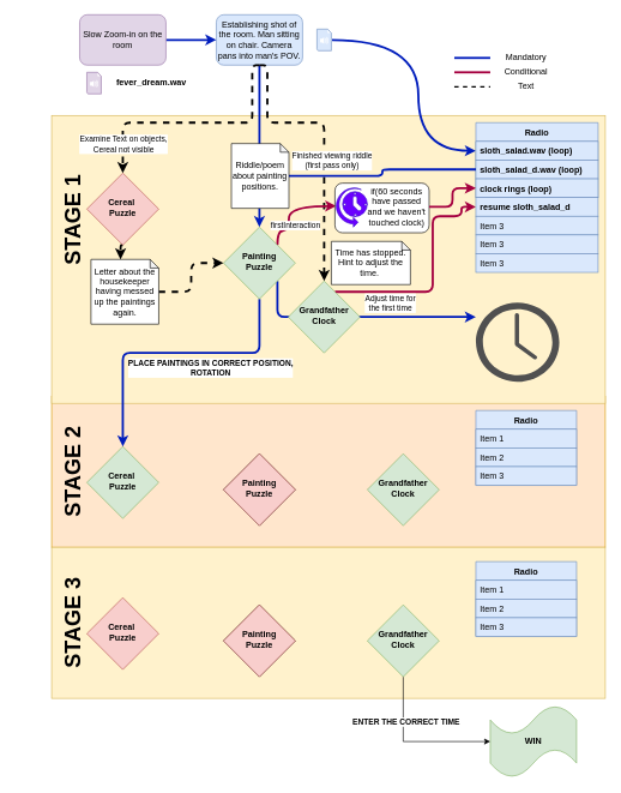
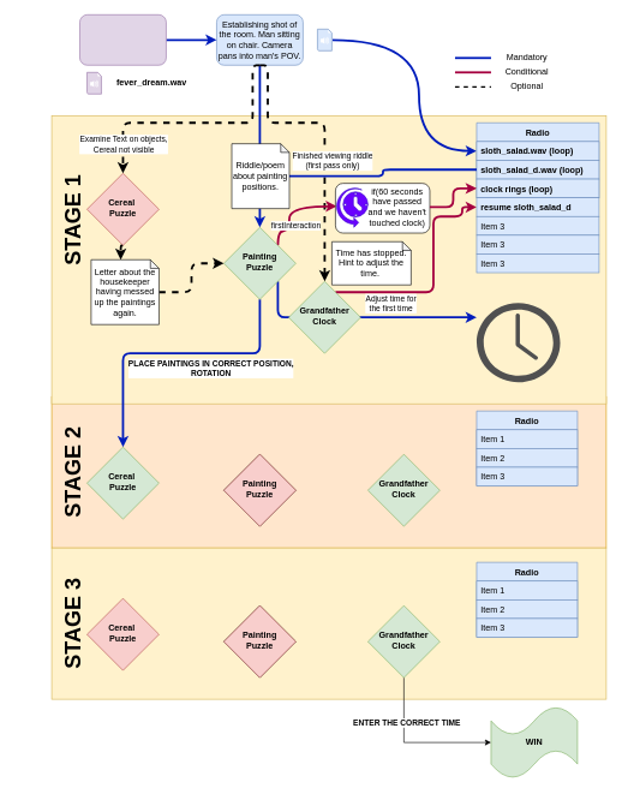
- <mxCell id="10" value="Slow Zoom-in on the room" style="text;html=1;align=center;verticalAlign=middle;whiteSpace=wrap;rounded=0;" parent="1" vertex="1"><mxGeometry x="110" y="20" width="120" height="70" as="geometry" /></mxCell>
- <mxCell id="75" value="Text" style="text;html=1;strokeColor=none;fillColor=none;align=center;verticalAlign=middle;whiteSpace=wrap;rounded=0;" vertex="1" parent="1"><mxGeometry x="691" y="110" width="80" height="20" as="geometry" /></mxCell>
+ <mxCell id="75" value="Optional" style="text;html=1;strokeColor=none;fillColor=none;align=center;verticalAlign=middle;whiteSpace=wrap;rounded=0;" vertex="1" parent="1"><mxGeometry x="691" y="110" width="80" height="20" as="geometry" /></mxCell>
